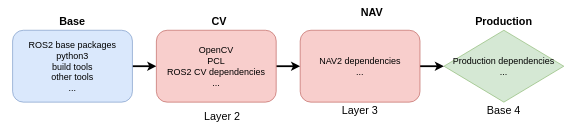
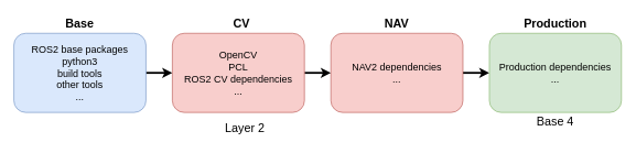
- <mxCell id="10" value="&lt;font style=&quot;font-size: 18px;&quot;&gt;&lt;b&gt;NAV&lt;/b&gt;&lt;/font&gt;" style="text;html=1;align=center;verticalAlign=middle;whiteSpace=wrap;rounded=0;" vertex="1" parent="1"><mxGeometry x="590" y="5" width="60" height="30" as="geometry" /></mxCell>
+ <mxCell id="10" value="&lt;font style=&quot;font-size: 18px;&quot;&gt;&lt;b&gt;NAV&lt;/b&gt;&lt;/font&gt;" style="text;html=1;align=center;verticalAlign=middle;whiteSpace=wrap;rounded=0;" vertex="1" parent="1"><mxGeometry x="570" y="20" width="60" height="30" as="geometry" /></mxCell>
- <mxCell id="13" value="&lt;div style=&quot;font-size: 15px;&quot;&gt;&lt;font style=&quot;font-size: 15px;&quot;&gt;Production dependencies&lt;br&gt;&lt;/font&gt;&lt;/div&gt;&lt;div style=&quot;font-size: 15px;&quot;&gt;&lt;font style=&quot;font-size: 15px;&quot;&gt;...&lt;b&gt;&lt;br&gt;&lt;/b&gt;&lt;/font&gt;&lt;/div&gt;" style="rhombus;whiteSpace=wrap;html=1;fillColor=#d5e8d4;strokeColor=#82b366;" vertex="1" parent="1"><mxGeometry x="740" y="50" width="200" height="120" as="geometry" /></mxCell>
+ <mxCell id="13" value="&lt;div style=&quot;font-size: 15px;&quot;&gt;&lt;font style=&quot;font-size: 15px;&quot;&gt;Production dependencies&lt;br&gt;&lt;/font&gt;&lt;/div&gt;&lt;div style=&quot;font-size: 15px;&quot;&gt;&lt;font style=&quot;font-size: 15px;&quot;&gt;...&lt;b&gt;&lt;br&gt;&lt;/b&gt;&lt;/font&gt;&lt;/div&gt;" style="rounded=1;whiteSpace=wrap;html=1;fillColor=#d5e8d4;strokeColor=#82b366;" vertex="1" parent="1"><mxGeometry x="740" y="50" width="200" height="120" as="geometry" /></mxCell>
- <mxCell id="12" value="&lt;font style=&quot;font-size: 18px;&quot;&gt;Layer 3&lt;br&gt;&lt;/font&gt;" style="text;html=1;align=center;verticalAlign=middle;whiteSpace=wrap;rounded=0;" vertex="1" parent="1"><mxGeometry x="560" y="170" width="80" height="30" as="geometry" /></mxCell>
